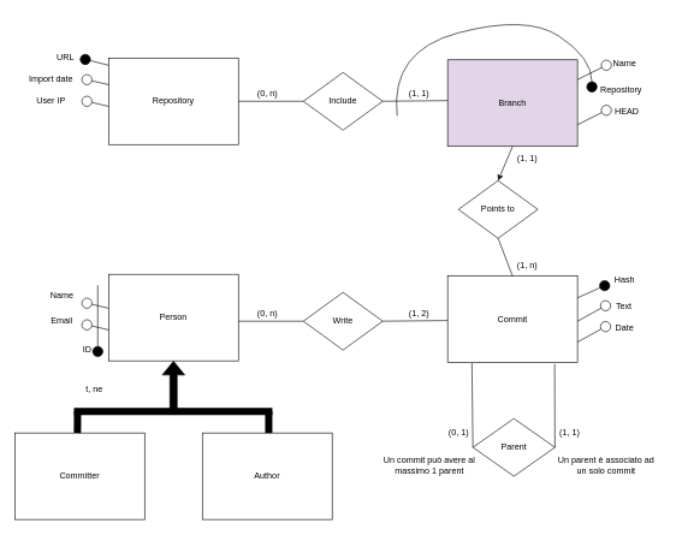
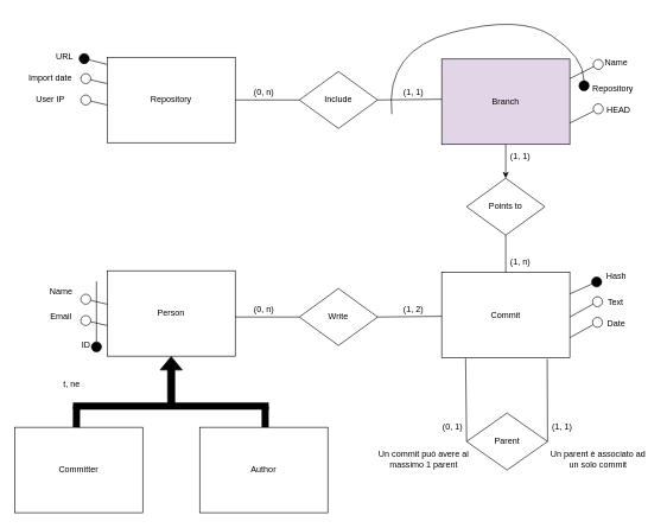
- <mxCell id="46" value="Points to" style="rhombus;whiteSpace=wrap;html=1;" parent="1" vertex="1"><mxGeometry x="635" y="250" width="110" height="80" as="geometry" /></mxCell>
+ <mxCell id="46" value="Points to" style="rhombus;whiteSpace=wrap;html=1;" parent="1" vertex="1"><mxGeometry x="655" y="250" width="110" height="80" as="geometry" /></mxCell>
- <mxCell id="27" value="t, ne" style="text;html=1;align=center;verticalAlign=middle;resizable=0;points=[];autosize=1;" parent="1" vertex="1"><mxGeometry x="110" y="530" width="40" height="20" as="geometry" /></mxCell>
+ <mxCell id="27" value="t, ne" style="text;html=1;align=center;verticalAlign=middle;resizable=0;points=[];autosize=1;" parent="1" vertex="1"><mxGeometry x="80" y="530" width="40" height="20" as="geometry" /></mxCell>
